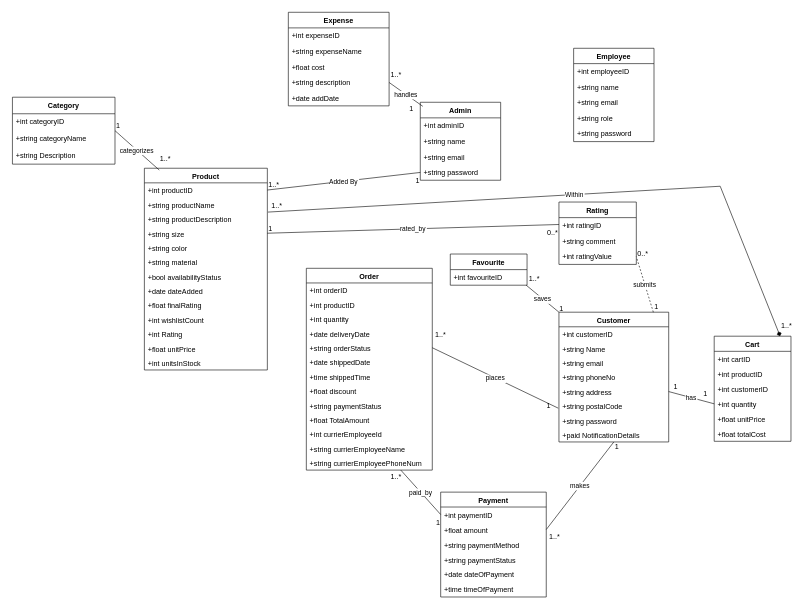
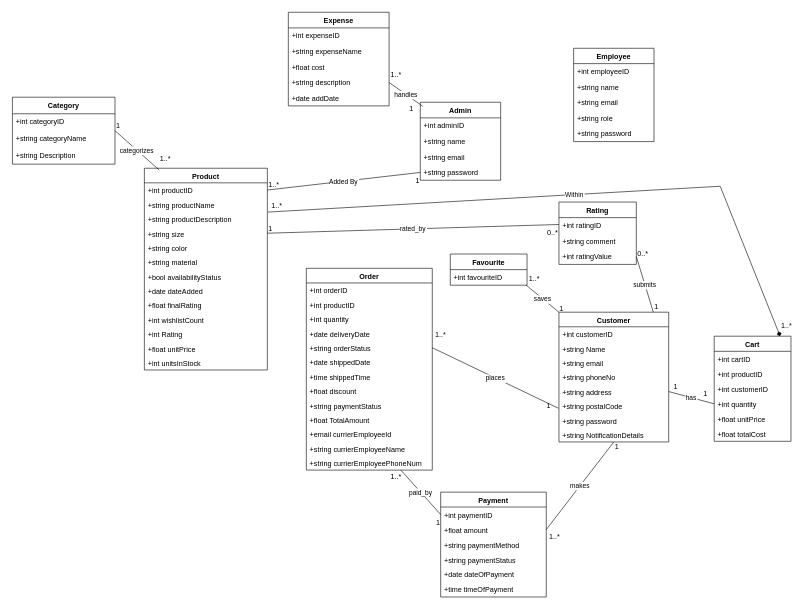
- <mxCell id="93" value="submits" style="startArrow=none;endArrow=none;exitX=0.86;exitY=0;entryX=1;entryY=0.5;rounded=0;entryDx=0;entryDy=0;dashed=1;" parent="1" source="20" target="71" edge="1"><mxGeometry relative="1" as="geometry" /></mxCell>
+ <mxCell id="93" value="submits" style="startArrow=none;endArrow=none;exitX=0.86;exitY=0;entryX=1;entryY=0.5;rounded=0;entryDx=0;entryDy=0;" parent="1" source="20" target="71" edge="1"><mxGeometry relative="1" as="geometry" /></mxCell>
- <mxCell id="47" value="+int currierEmployeeId" style="text;strokeColor=none;fillColor=none;align=left;verticalAlign=top;spacingLeft=4;spacingRight=4;overflow=hidden;rotatable=0;points=[[0,0.5],[1,0.5]];portConstraint=eastwest;" vertex="1" parent="36"><mxGeometry y="264.432" width="210" height="24" as="geometry" /></mxCell>
+ <mxCell id="47" value="+email currierEmployeeId" style="text;strokeColor=none;fillColor=none;align=left;verticalAlign=top;spacingLeft=4;spacingRight=4;overflow=hidden;rotatable=0;points=[[0,0.5],[1,0.5]];portConstraint=eastwest;" vertex="1" parent="36"><mxGeometry y="264.432" width="210" height="24" as="geometry" /></mxCell>
- <mxCell id="28" value="+paid NotificationDetails" style="text;strokeColor=none;fillColor=none;align=left;verticalAlign=top;spacingLeft=4;spacingRight=4;overflow=hidden;rotatable=0;points=[[0,0.5],[1,0.5]];portConstraint=eastwest;" vertex="1" parent="20"><mxGeometry y="192.341" width="183" height="24" as="geometry" /></mxCell>
+ <mxCell id="28" value="+string NotificationDetails" style="text;strokeColor=none;fillColor=none;align=left;verticalAlign=top;spacingLeft=4;spacingRight=4;overflow=hidden;rotatable=0;points=[[0,0.5],[1,0.5]];portConstraint=eastwest;" vertex="1" parent="20"><mxGeometry y="192.341" width="183" height="24" as="geometry" /></mxCell>
